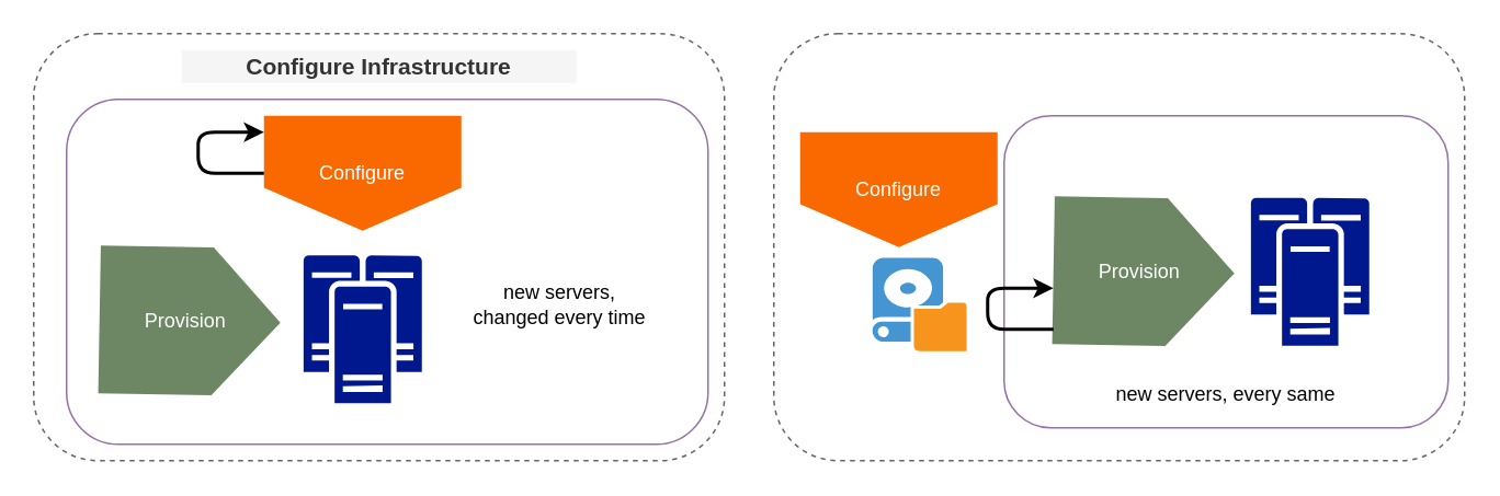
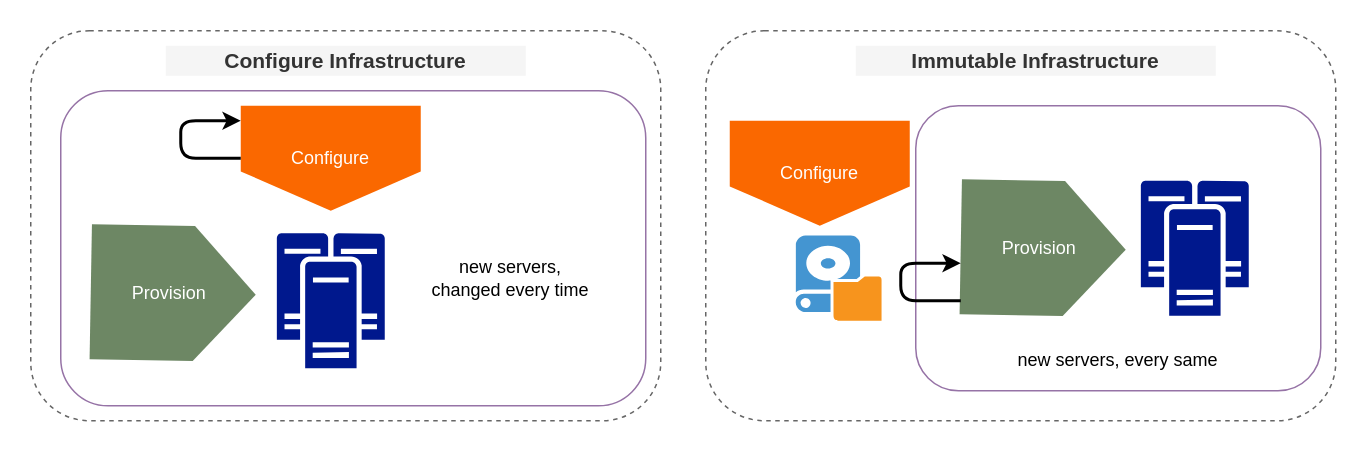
+ <mxCell id="8" value="&lt;font style=&quot;font-size: 14px&quot;&gt;Immutable Infrastructure&lt;/font&gt;" style="text;html=1;strokeColor=none;fillColor=#f5f5f5;align=center;verticalAlign=middle;whiteSpace=wrap;rounded=0;fontColor=#333333;fontStyle=1" vertex="1" parent="1"><mxGeometry x="570" y="30" width="240" height="20" as="geometry" /></mxCell>
